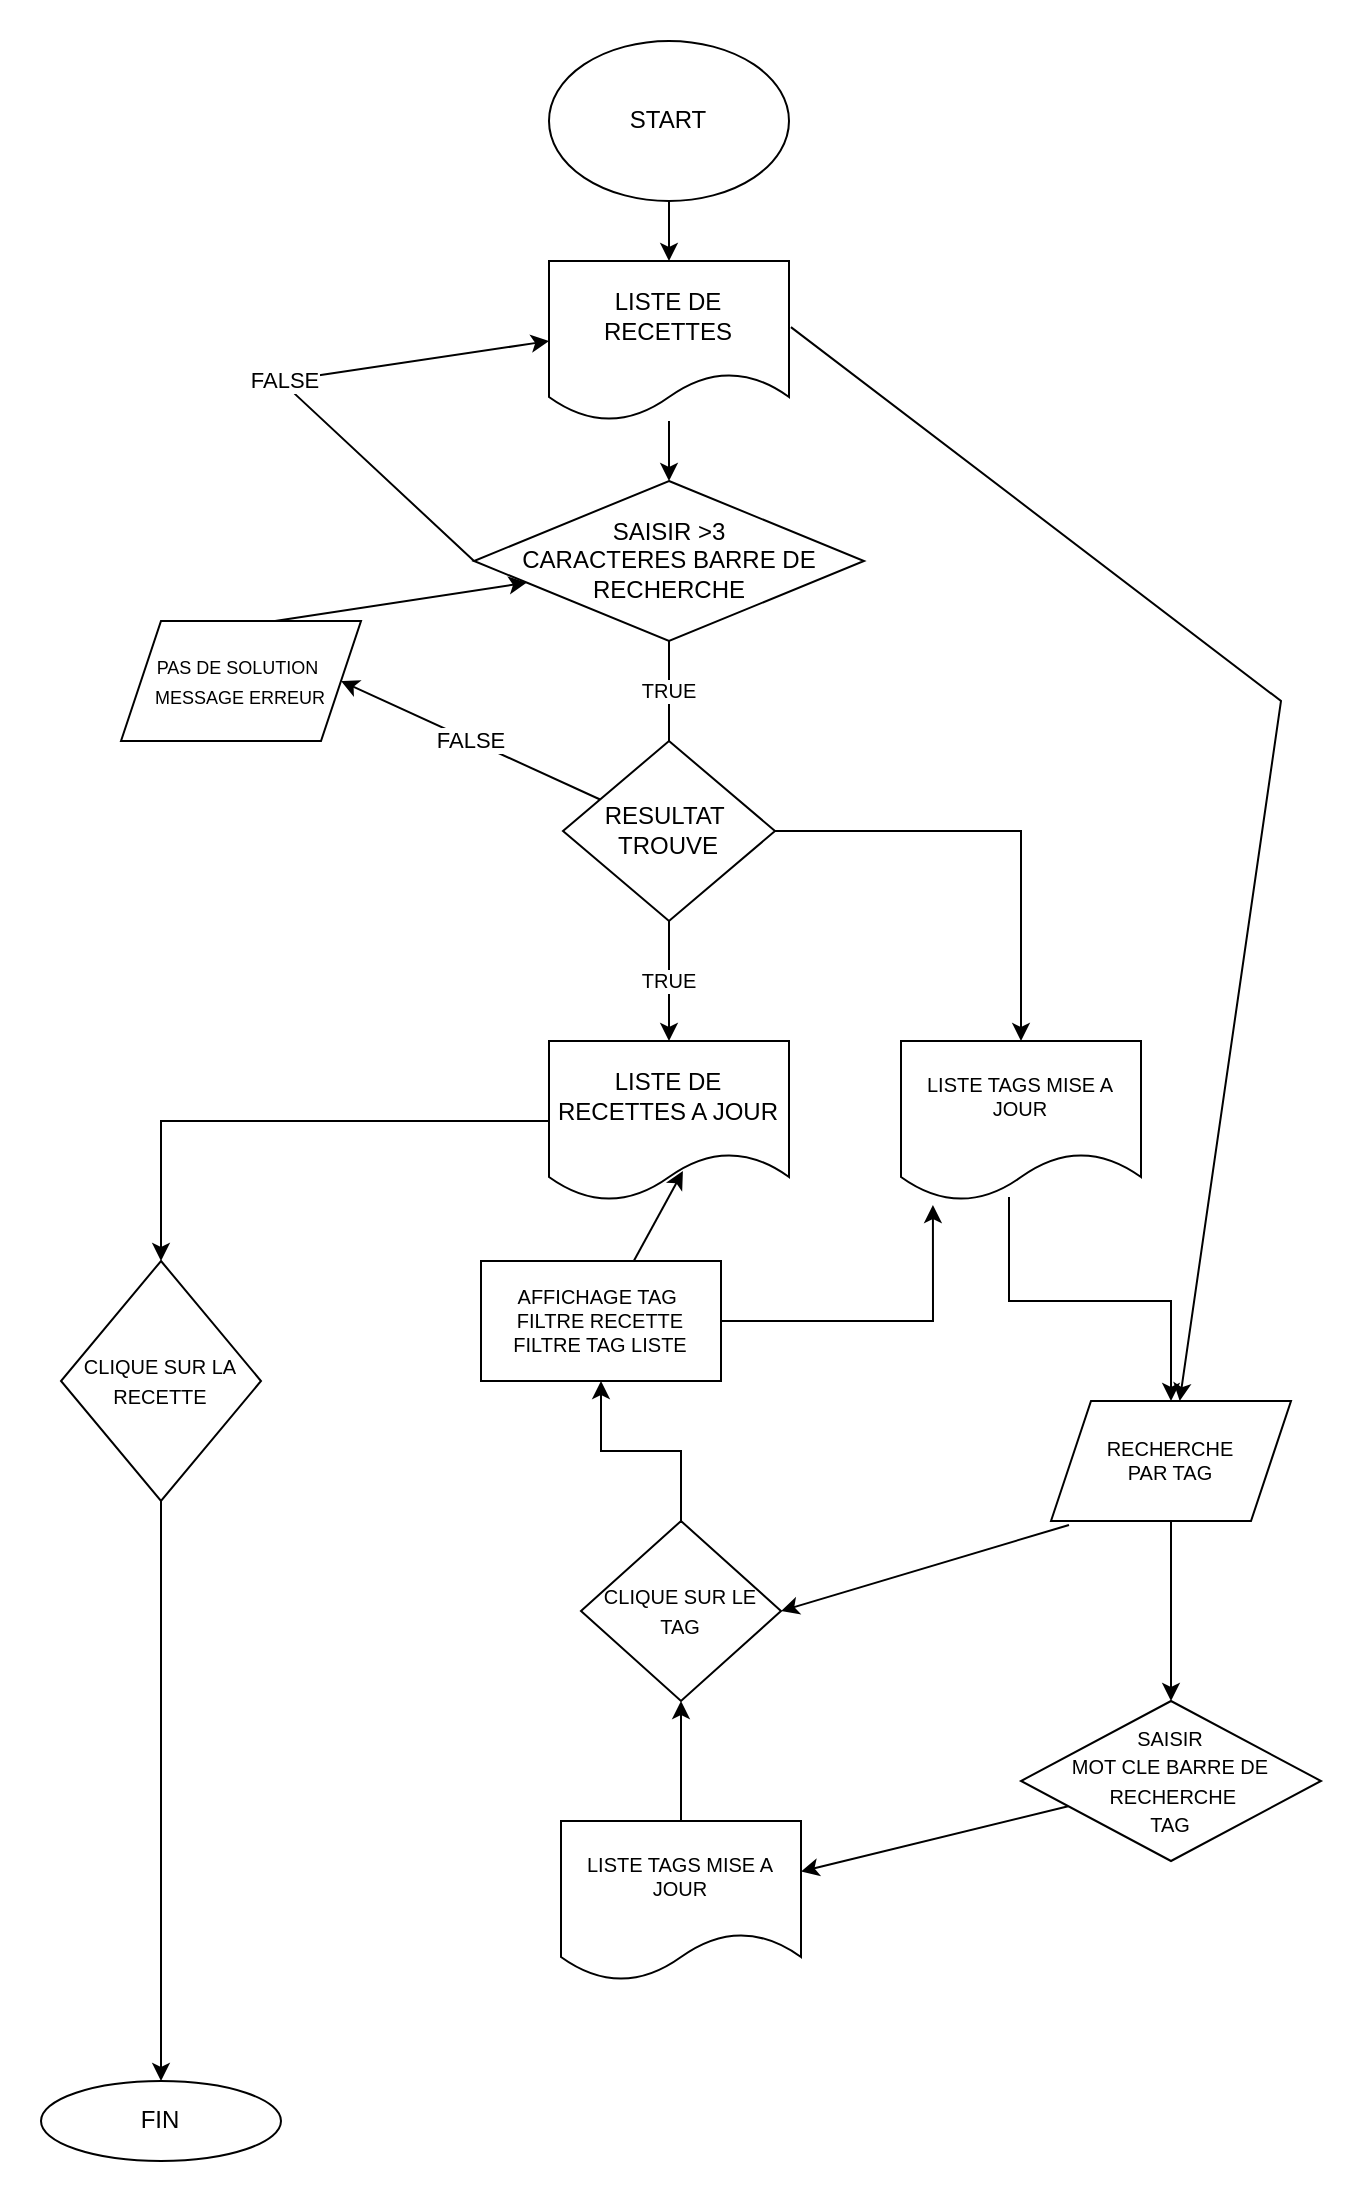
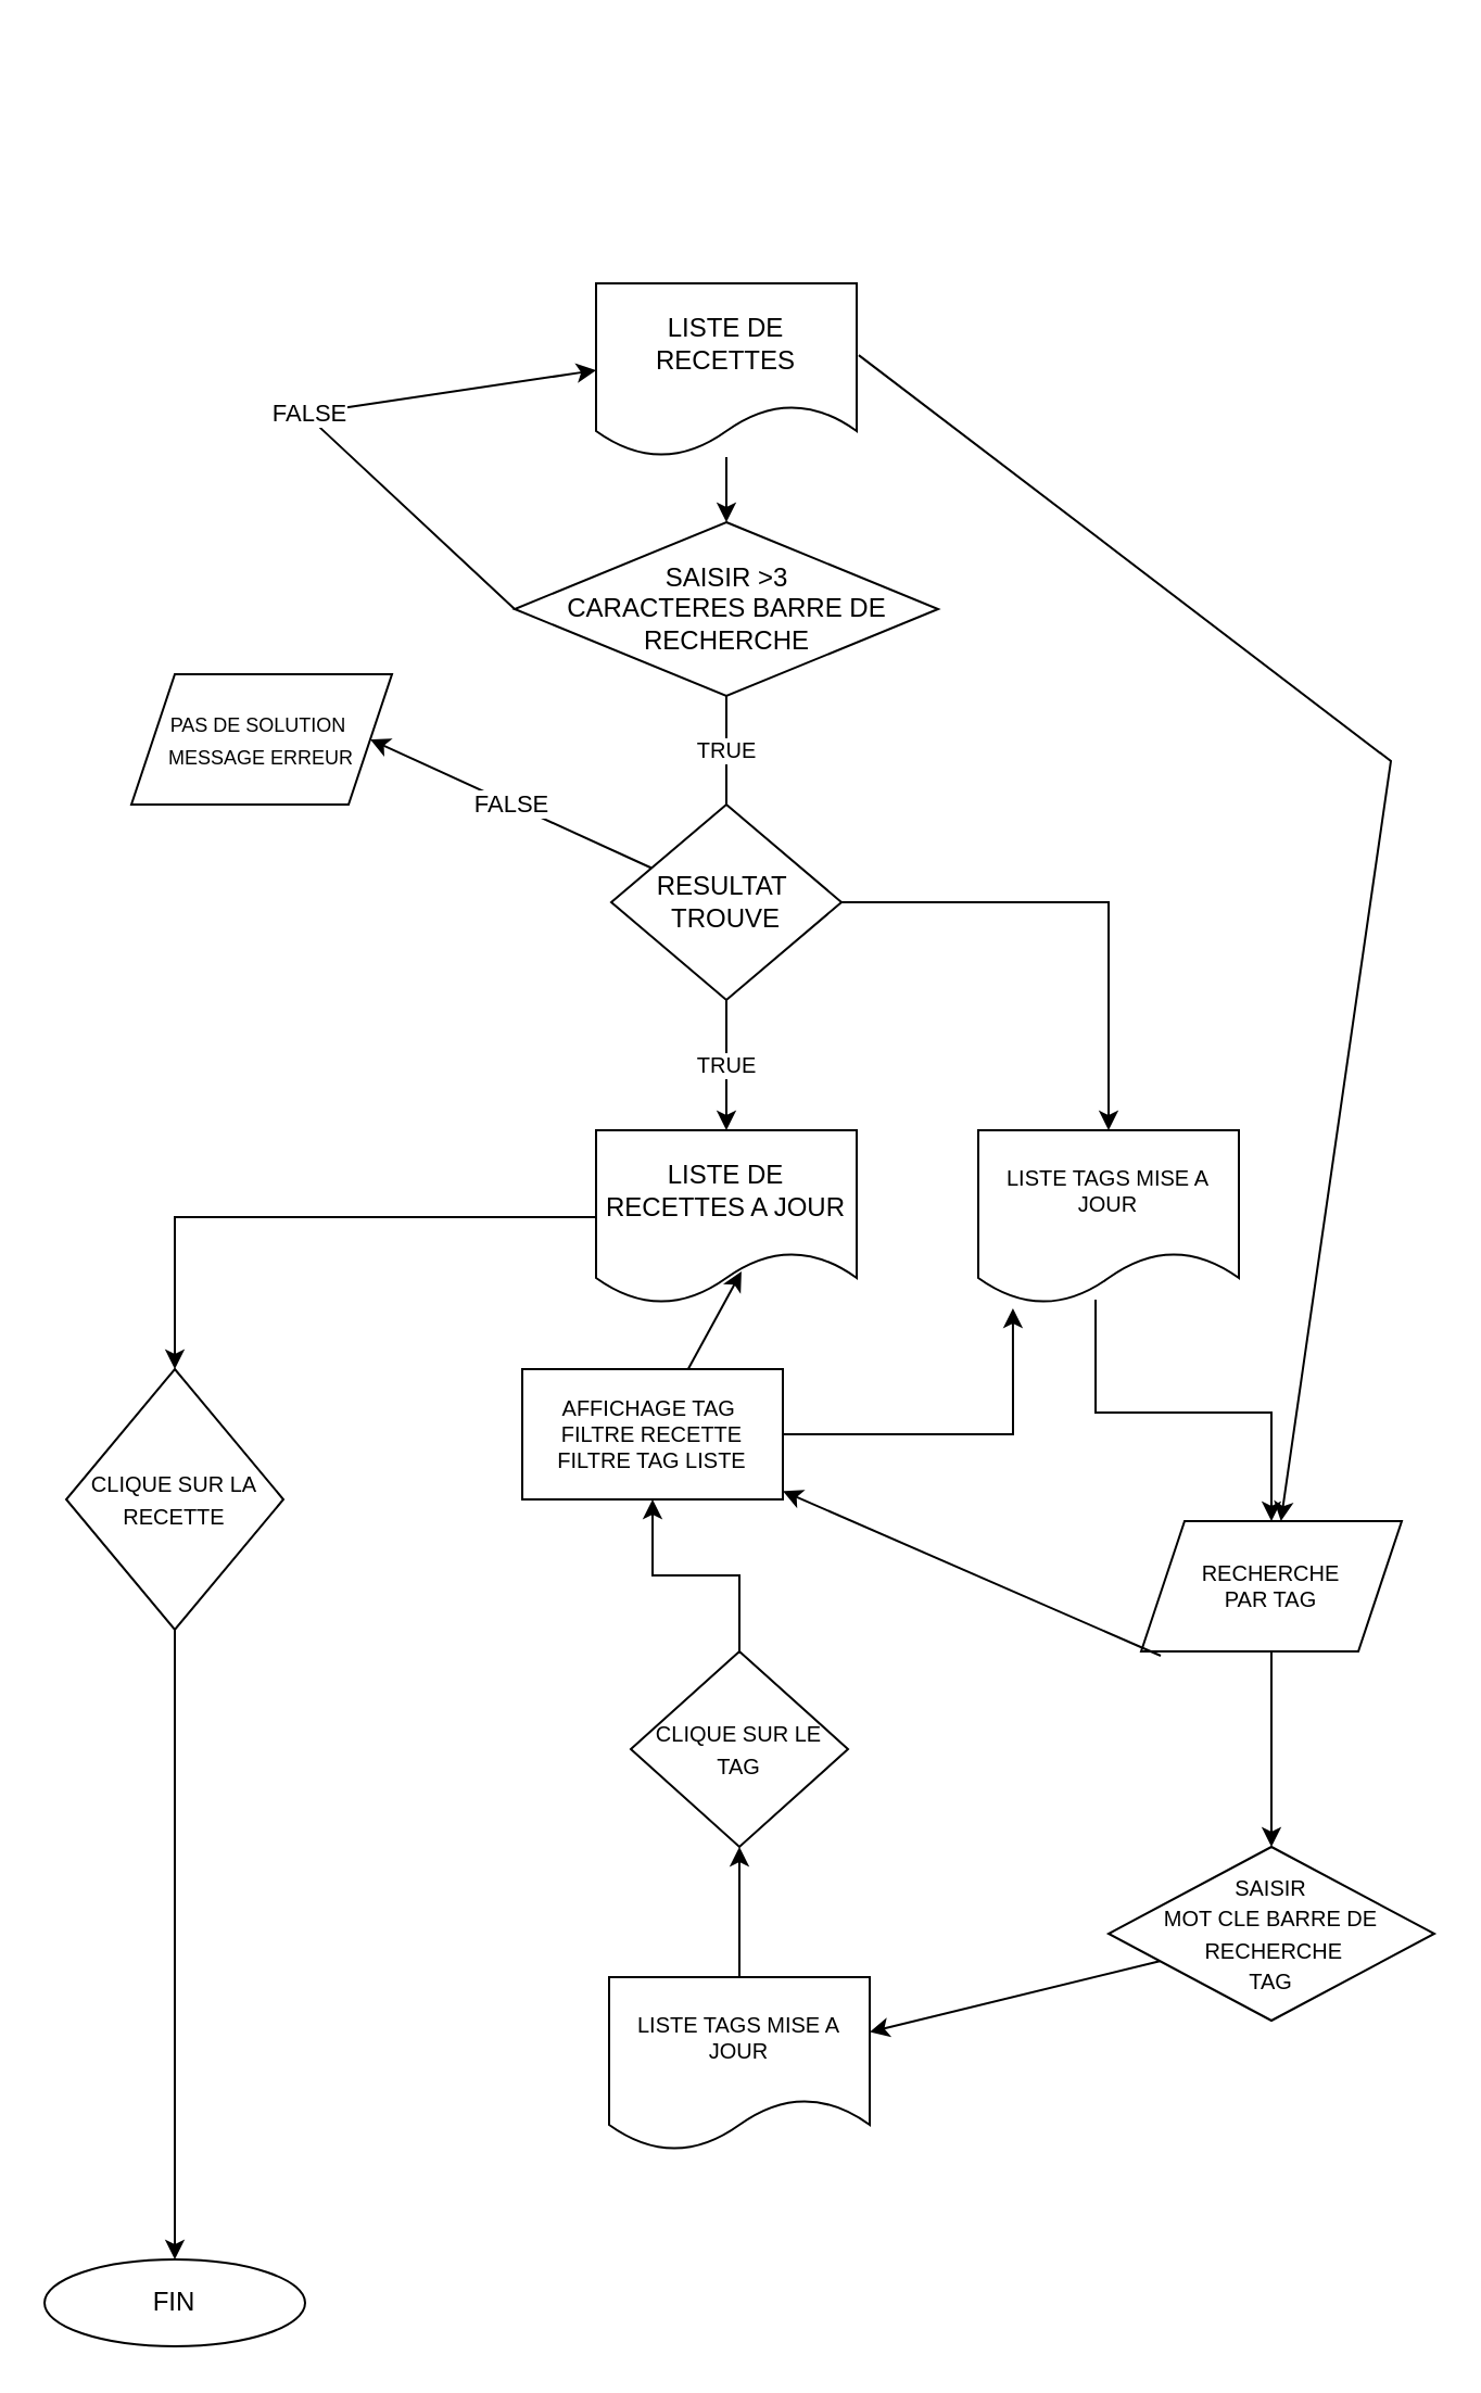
- <mxCell id="3" value="START" style="ellipse;whiteSpace=wrap;html=1;" parent="1" vertex="1"><mxGeometry x="274" y="20" width="120" height="80" as="geometry" /></mxCell>
- <mxCell id="2" value="" style="edgeStyle=orthogonalEdgeStyle;rounded=0;orthogonalLoop=1;jettySize=auto;html=1;fontSize=10;" parent="1" source="3" target="5" edge="1"><mxGeometry relative="1" as="geometry" /></mxCell>
- <mxCell id="33" value="" style="endArrow=classic;html=1;exitX=0.642;exitY=0;exitDx=0;exitDy=0;exitPerimeter=0;" parent="1" source="8" target="32" edge="1"><mxGeometry width="50" height="50" relative="1" as="geometry"><mxPoint x="20" y="340" as="sourcePoint" /><mxPoint x="70" y="290" as="targetPoint" /></mxGeometry></mxCell>
- <mxCell id="28" value="" style="endArrow=classic;html=1;entryX=1;entryY=0.5;entryDx=0;entryDy=0;exitX=0.075;exitY=1.033;exitDx=0;exitDy=0;exitPerimeter=0;" parent="1" source="15" target="25" edge="1"><mxGeometry width="50" height="50" relative="1" as="geometry"><mxPoint x="330" y="510" as="sourcePoint" /><mxPoint x="310" y="510" as="targetPoint" /></mxGeometry></mxCell>
+ <mxCell id="28" value="" style="endArrow=classic;html=1;exitX=0.075;exitY=1.033;exitDx=0;exitDy=0;exitPerimeter=0;" parent="1" source="15" target="23" edge="1"><mxGeometry width="50" height="50" relative="1" as="geometry"><mxPoint x="330" y="510" as="sourcePoint" /><mxPoint x="310" y="510" as="targetPoint" /></mxGeometry></mxCell>
